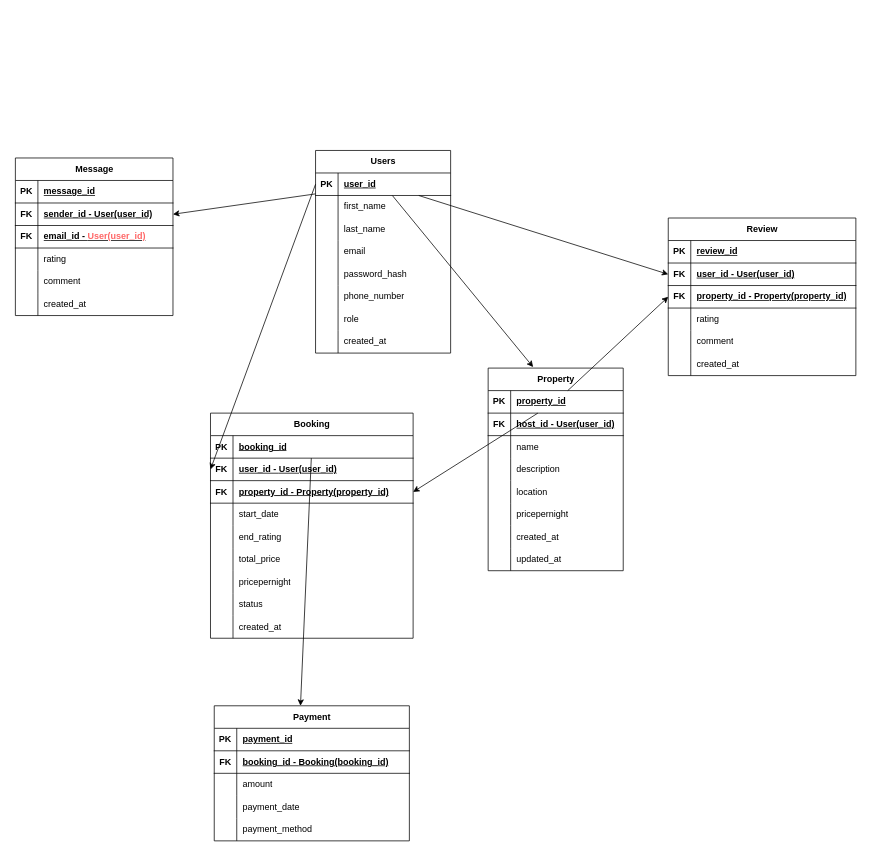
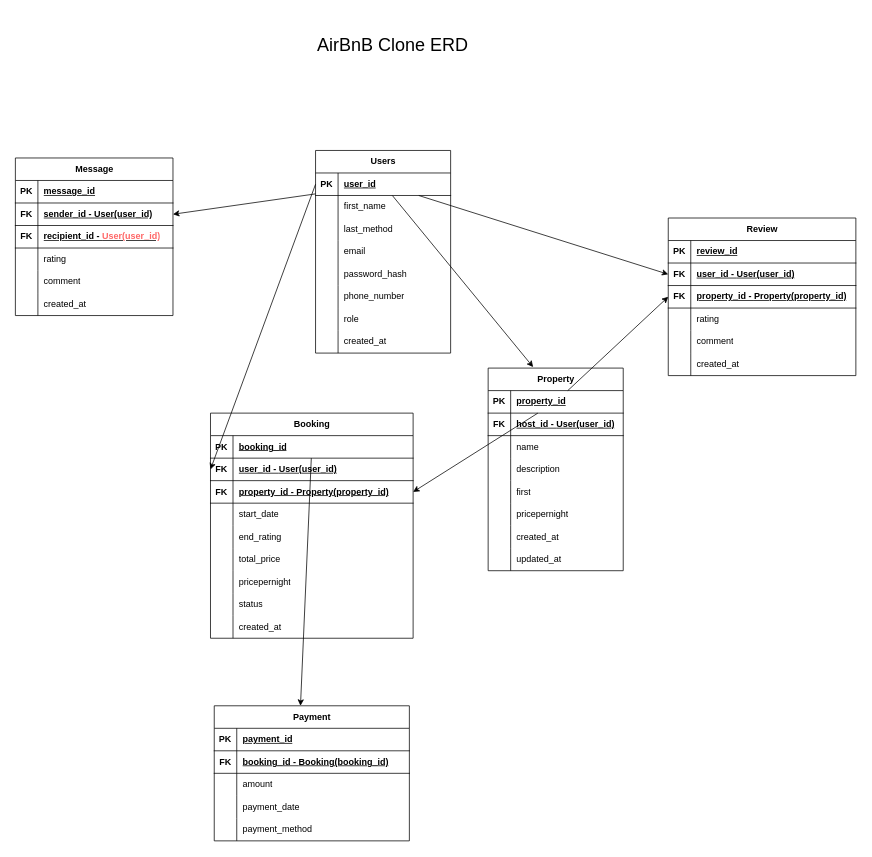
+ <mxCell id="141" value="&lt;font style=&quot;font-size: 24px;&quot;&gt;AirBnB Clone ERD&lt;/font&gt;" style="text;html=1;align=center;verticalAlign=middle;whiteSpace=wrap;rounded=0;" vertex="1" parent="1"><mxGeometry x="410" y="20" width="226" height="80" as="geometry" /></mxCell>
- <mxCell id="11" value="last_name" style="shape=partialRectangle;connectable=0;fillColor=none;top=0;left=0;bottom=0;right=0;align=left;spacingLeft=6;overflow=hidden;whiteSpace=wrap;html=1;" vertex="1" parent="9"><mxGeometry x="30" width="150" height="30" as="geometry"><mxRectangle width="150" height="30" as="alternateBounds" /></mxGeometry></mxCell>
+ <mxCell id="11" value="last_method" style="shape=partialRectangle;connectable=0;fillColor=none;top=0;left=0;bottom=0;right=0;align=left;spacingLeft=6;overflow=hidden;whiteSpace=wrap;html=1;" vertex="1" parent="9"><mxGeometry x="30" width="150" height="30" as="geometry"><mxRectangle width="150" height="30" as="alternateBounds" /></mxGeometry></mxCell>
- <mxCell id="124" value="email_id -&amp;nbsp;&lt;span style=&quot;color: rgb(255, 102, 102);&quot;&gt;User(user_id)&lt;/span&gt;" style="shape=partialRectangle;connectable=0;fillColor=none;top=0;left=0;bottom=0;right=0;align=left;spacingLeft=6;fontStyle=5;overflow=hidden;whiteSpace=wrap;html=1;" vertex="1" parent="122"><mxGeometry x="30" width="180" height="30" as="geometry"><mxRectangle width="180" height="30" as="alternateBounds" /></mxGeometry></mxCell>
+ <mxCell id="124" value="recipient_id -&amp;nbsp;&lt;span style=&quot;color: rgb(255, 102, 102);&quot;&gt;User(user_id)&lt;/span&gt;" style="shape=partialRectangle;connectable=0;fillColor=none;top=0;left=0;bottom=0;right=0;align=left;spacingLeft=6;fontStyle=5;overflow=hidden;whiteSpace=wrap;html=1;" vertex="1" parent="122"><mxGeometry x="30" width="180" height="30" as="geometry"><mxRectangle width="180" height="30" as="alternateBounds" /></mxGeometry></mxCell>
- <mxCell id="42" value="location" style="shape=partialRectangle;connectable=0;fillColor=none;top=0;left=0;bottom=0;right=0;align=left;spacingLeft=6;overflow=hidden;whiteSpace=wrap;html=1;" vertex="1" parent="40"><mxGeometry x="30" width="150" height="30" as="geometry"><mxRectangle width="150" height="30" as="alternateBounds" /></mxGeometry></mxCell>
+ <mxCell id="42" value="first" style="shape=partialRectangle;connectable=0;fillColor=none;top=0;left=0;bottom=0;right=0;align=left;spacingLeft=6;overflow=hidden;whiteSpace=wrap;html=1;" vertex="1" parent="40"><mxGeometry x="30" width="150" height="30" as="geometry"><mxRectangle width="150" height="30" as="alternateBounds" /></mxGeometry></mxCell>
